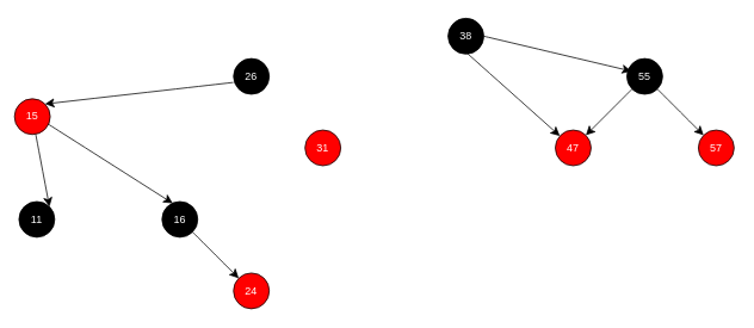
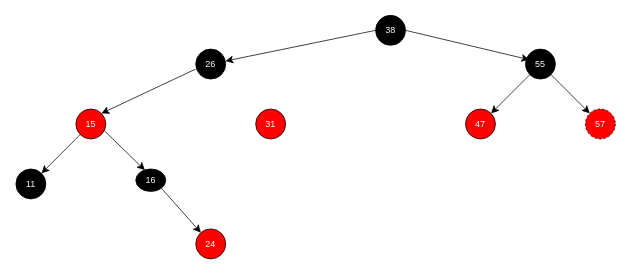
- <mxCell id="6" value="" style="endArrow=classic;html=1;rounded=0;fontSize=12;startSize=8;endSize=8;curved=1;exitX=0;exitY=0.5;exitDx=0;exitDy=0;" edge="1" parent="1" source="2" target="14"><mxGeometry width="50" height="50" relative="1" as="geometry"><mxPoint x="520" y="145" as="sourcePoint" /><mxPoint x="570" y="95" as="targetPoint" /></mxGeometry></mxCell>
+ <mxCell id="6" value="" style="endArrow=classic;html=1;rounded=0;fontSize=12;startSize=8;endSize=8;curved=1;exitX=0;exitY=0.5;exitDx=0;exitDy=0;" edge="1" parent="1" source="2" target="3"><mxGeometry width="50" height="50" relative="1" as="geometry"><mxPoint x="520" y="145" as="sourcePoint" /><mxPoint x="570" y="95" as="targetPoint" /></mxGeometry></mxCell>
- <mxCell id="10" value="15" style="ellipse;whiteSpace=wrap;html=1;aspect=fixed;fillColor=#FF0000;fontColor=#FFFFFF;" vertex="1" parent="1"><mxGeometry x="15" y="110" width="40" height="40" as="geometry" /></mxCell>
+ <mxCell id="10" value="15" style="ellipse;whiteSpace=wrap;html=1;aspect=fixed;fillColor=#FF0000;fontColor=#FFFFFF;" vertex="1" parent="1"><mxGeometry x="100" y="145" width="40" height="40" as="geometry" /></mxCell>
- <mxCell id="4" value="57" style="ellipse;whiteSpace=wrap;html=1;aspect=fixed;fillColor=#FF0000;fontColor=#FFFFFF;" vertex="1" parent="1"><mxGeometry x="780" y="145" width="40" height="40" as="geometry" /></mxCell>
+ <mxCell id="4" value="57" style="ellipse;whiteSpace=wrap;html=1;aspect=fixed;fillColor=#FF0000;fontColor=#FFFFFF;dashed=1;" vertex="1" parent="1"><mxGeometry x="780" y="145" width="40" height="40" as="geometry" /></mxCell>
- <mxCell id="7" value="16" style="ellipse;whiteSpace=wrap;html=1;aspect=fixed;fillColor=#000000;fontColor=#FFFFFF;" vertex="1" parent="1"><mxGeometry x="180" y="225" width="40" height="40" as="geometry" /></mxCell>
+ <mxCell id="7" value="16" style="ellipse;whiteSpace=wrap;html=1;aspect=fixed;fillColor=#000000;fontColor=#FFFFFF;" vertex="1" parent="1"><mxGeometry x="180" y="225" width="40" height="30" as="geometry" /></mxCell>
